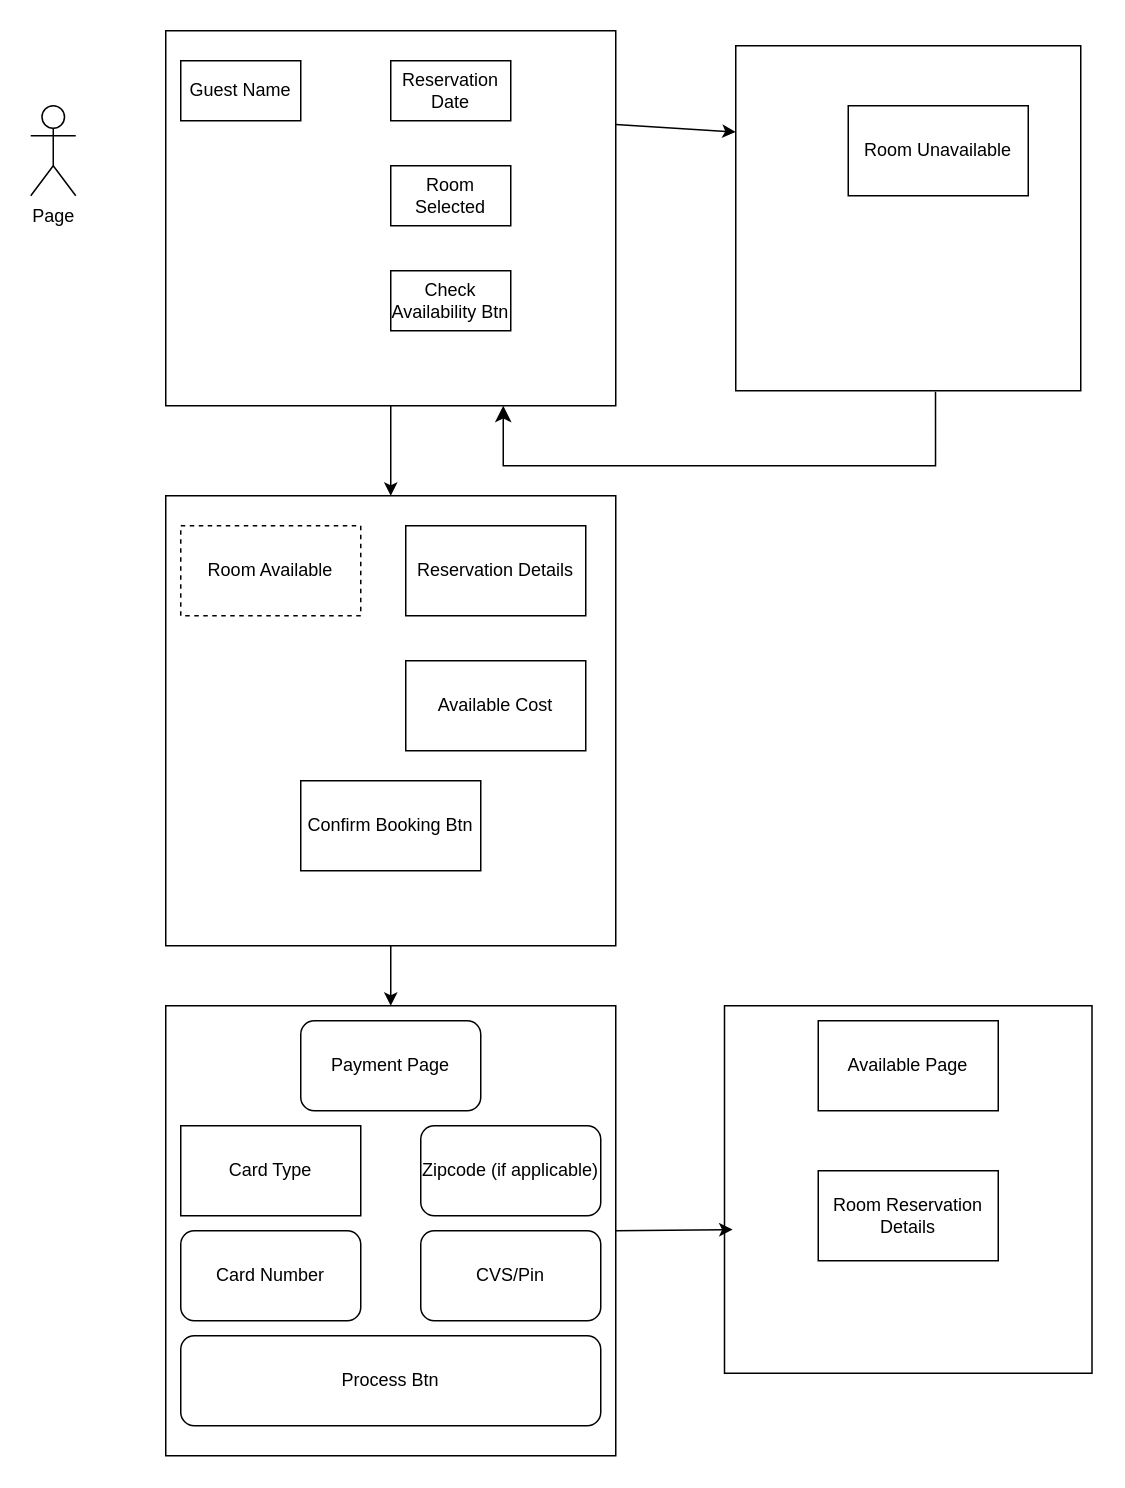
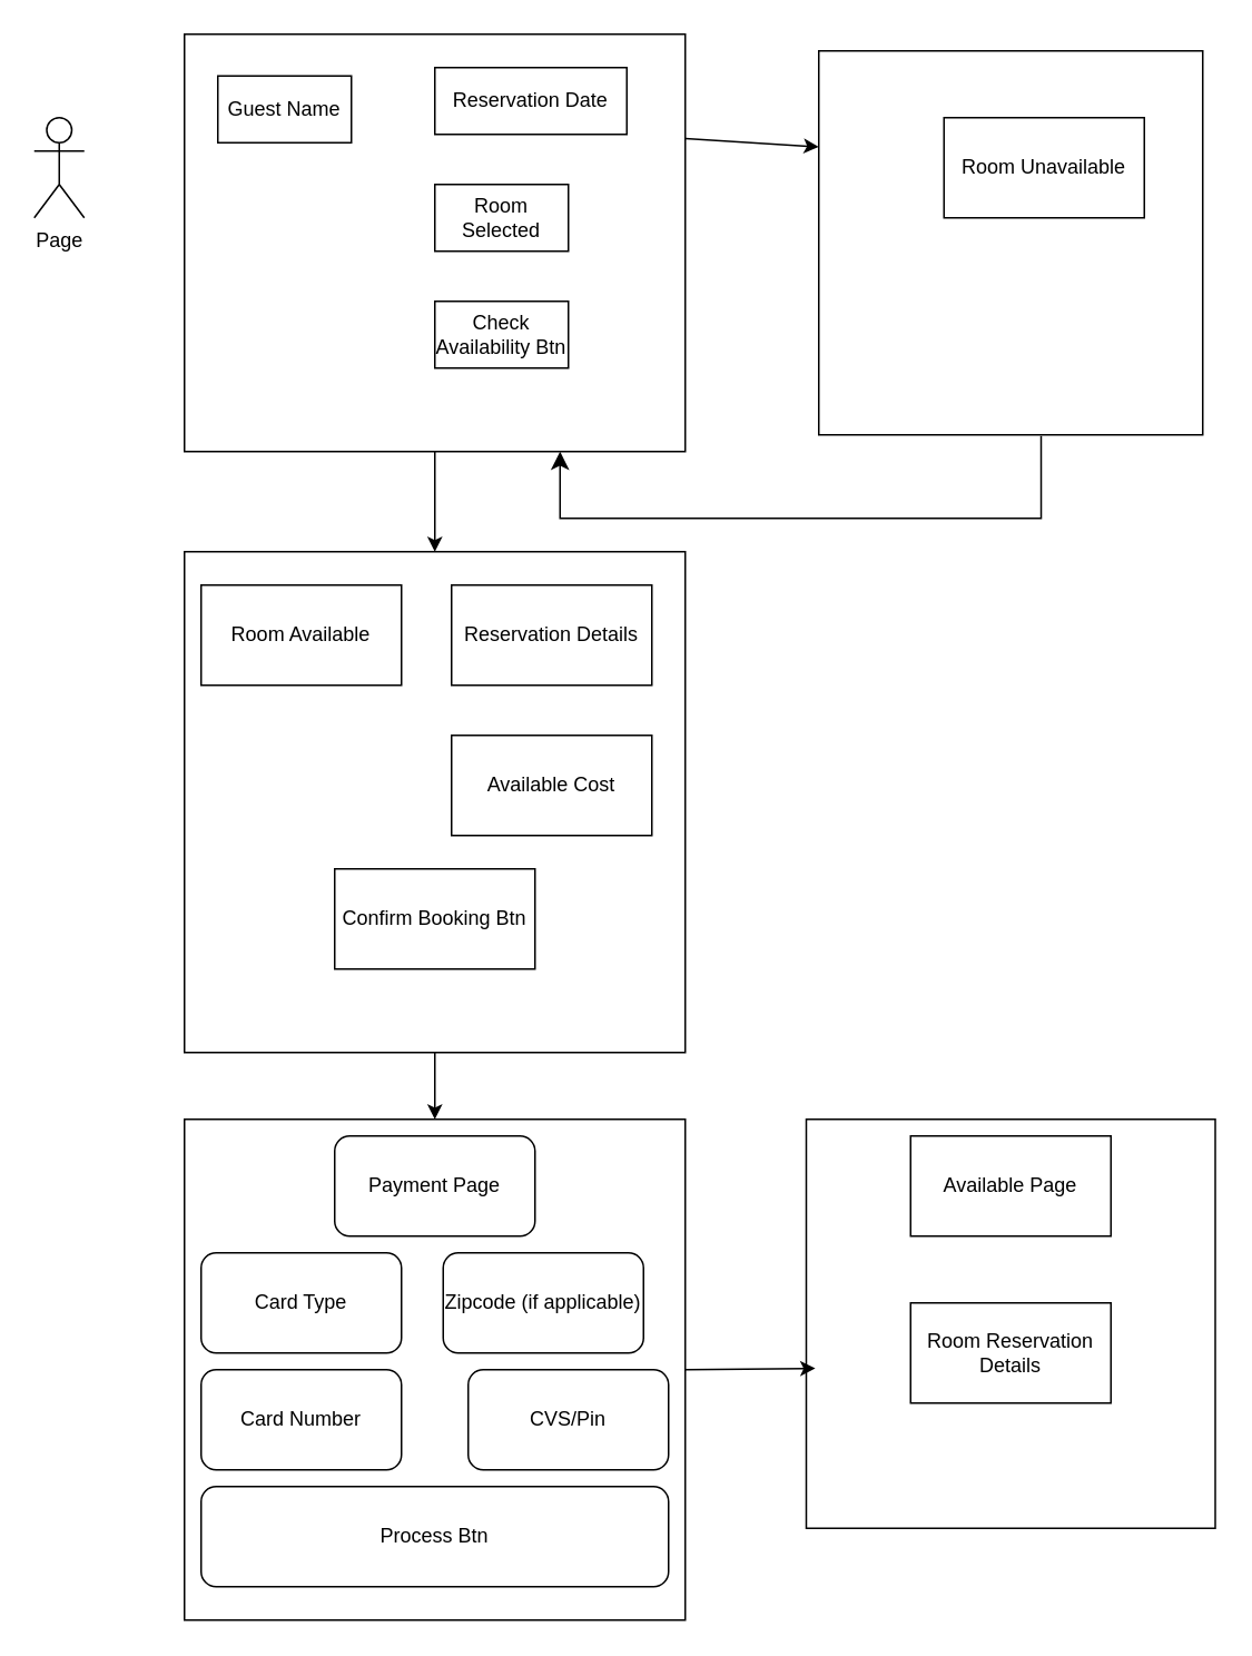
- <mxCell id="4" value="Guest Name" style="rounded=0;whiteSpace=wrap;html=1;" vertex="1" parent="1"><mxGeometry x="120" y="40" width="80" height="40" as="geometry" /></mxCell>
+ <mxCell id="4" value="Guest Name" style="rounded=0;whiteSpace=wrap;html=1;" vertex="1" parent="1"><mxGeometry x="130" y="45" width="80" height="40" as="geometry" /></mxCell>
- <mxCell id="5" value="Reservation Date" style="rounded=0;whiteSpace=wrap;html=1;" vertex="1" parent="1"><mxGeometry x="260" y="40" width="80" height="40" as="geometry" /></mxCell>
+ <mxCell id="5" value="Reservation Date" style="rounded=0;whiteSpace=wrap;html=1;" vertex="1" parent="1"><mxGeometry x="260" y="40" width="115" height="40" as="geometry" /></mxCell>
- <mxCell id="10" value="Room Available" style="rounded=0;whiteSpace=wrap;html=1;dashed=1;" vertex="1" parent="1"><mxGeometry x="120" y="350" width="120" height="60" as="geometry" /></mxCell>
+ <mxCell id="10" value="Room Available" style="rounded=0;whiteSpace=wrap;html=1;" vertex="1" parent="1"><mxGeometry x="120" y="350" width="120" height="60" as="geometry" /></mxCell>
- <mxCell id="24" value="Card Type" style="whiteSpace=wrap;html=1;rounded=0;" vertex="1" parent="1"><mxGeometry x="120" y="750" width="120" height="60" as="geometry" /></mxCell>
+ <mxCell id="24" value="Card Type" style="rounded=1;whiteSpace=wrap;html=1;" vertex="1" parent="1"><mxGeometry x="120" y="750" width="120" height="60" as="geometry" /></mxCell>
- <mxCell id="27" value="Zipcode (if applicable)" style="rounded=1;whiteSpace=wrap;html=1;" vertex="1" parent="1"><mxGeometry x="280" y="750" width="120" height="60" as="geometry" /></mxCell>
+ <mxCell id="27" value="Zipcode (if applicable)" style="rounded=1;whiteSpace=wrap;html=1;" vertex="1" parent="1"><mxGeometry x="265" y="750" width="120" height="60" as="geometry" /></mxCell>
